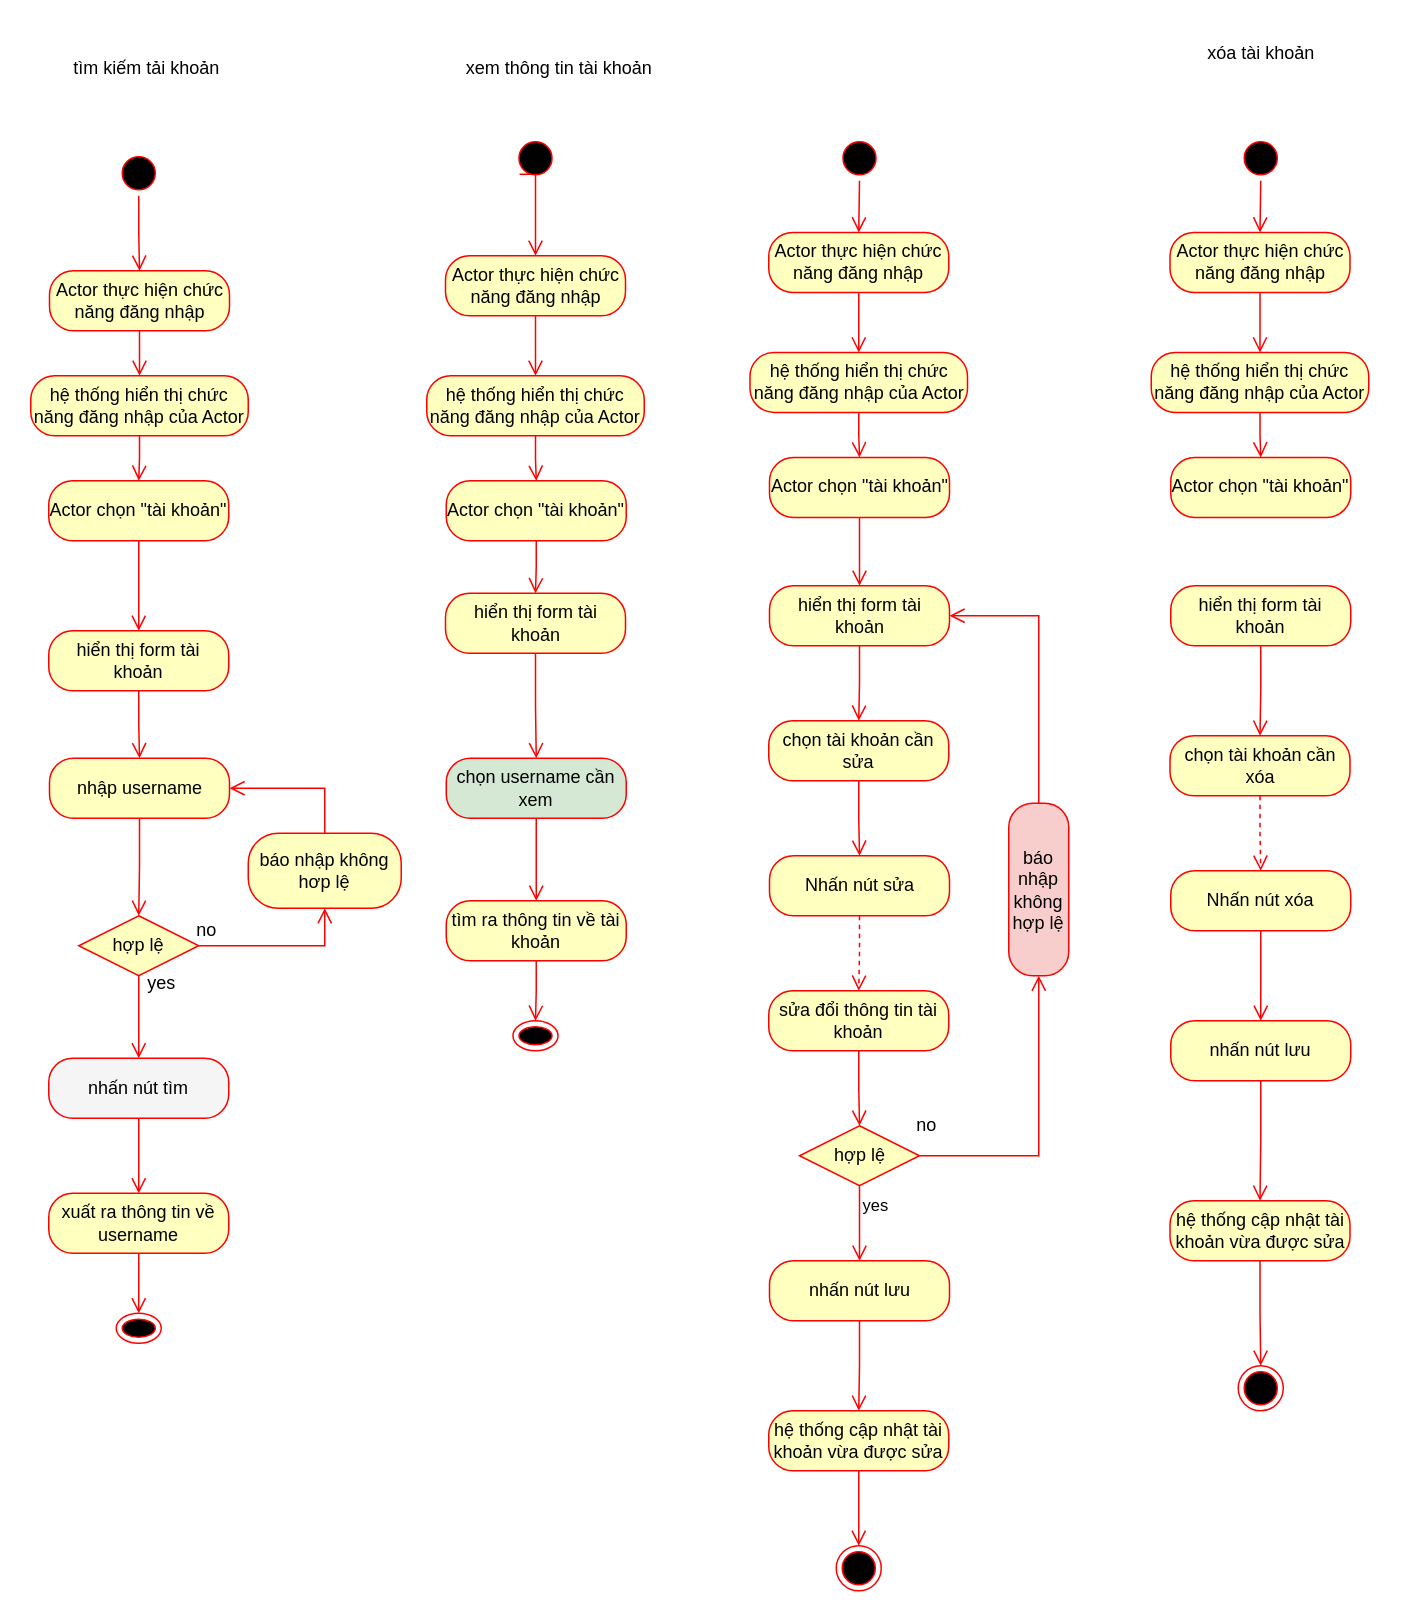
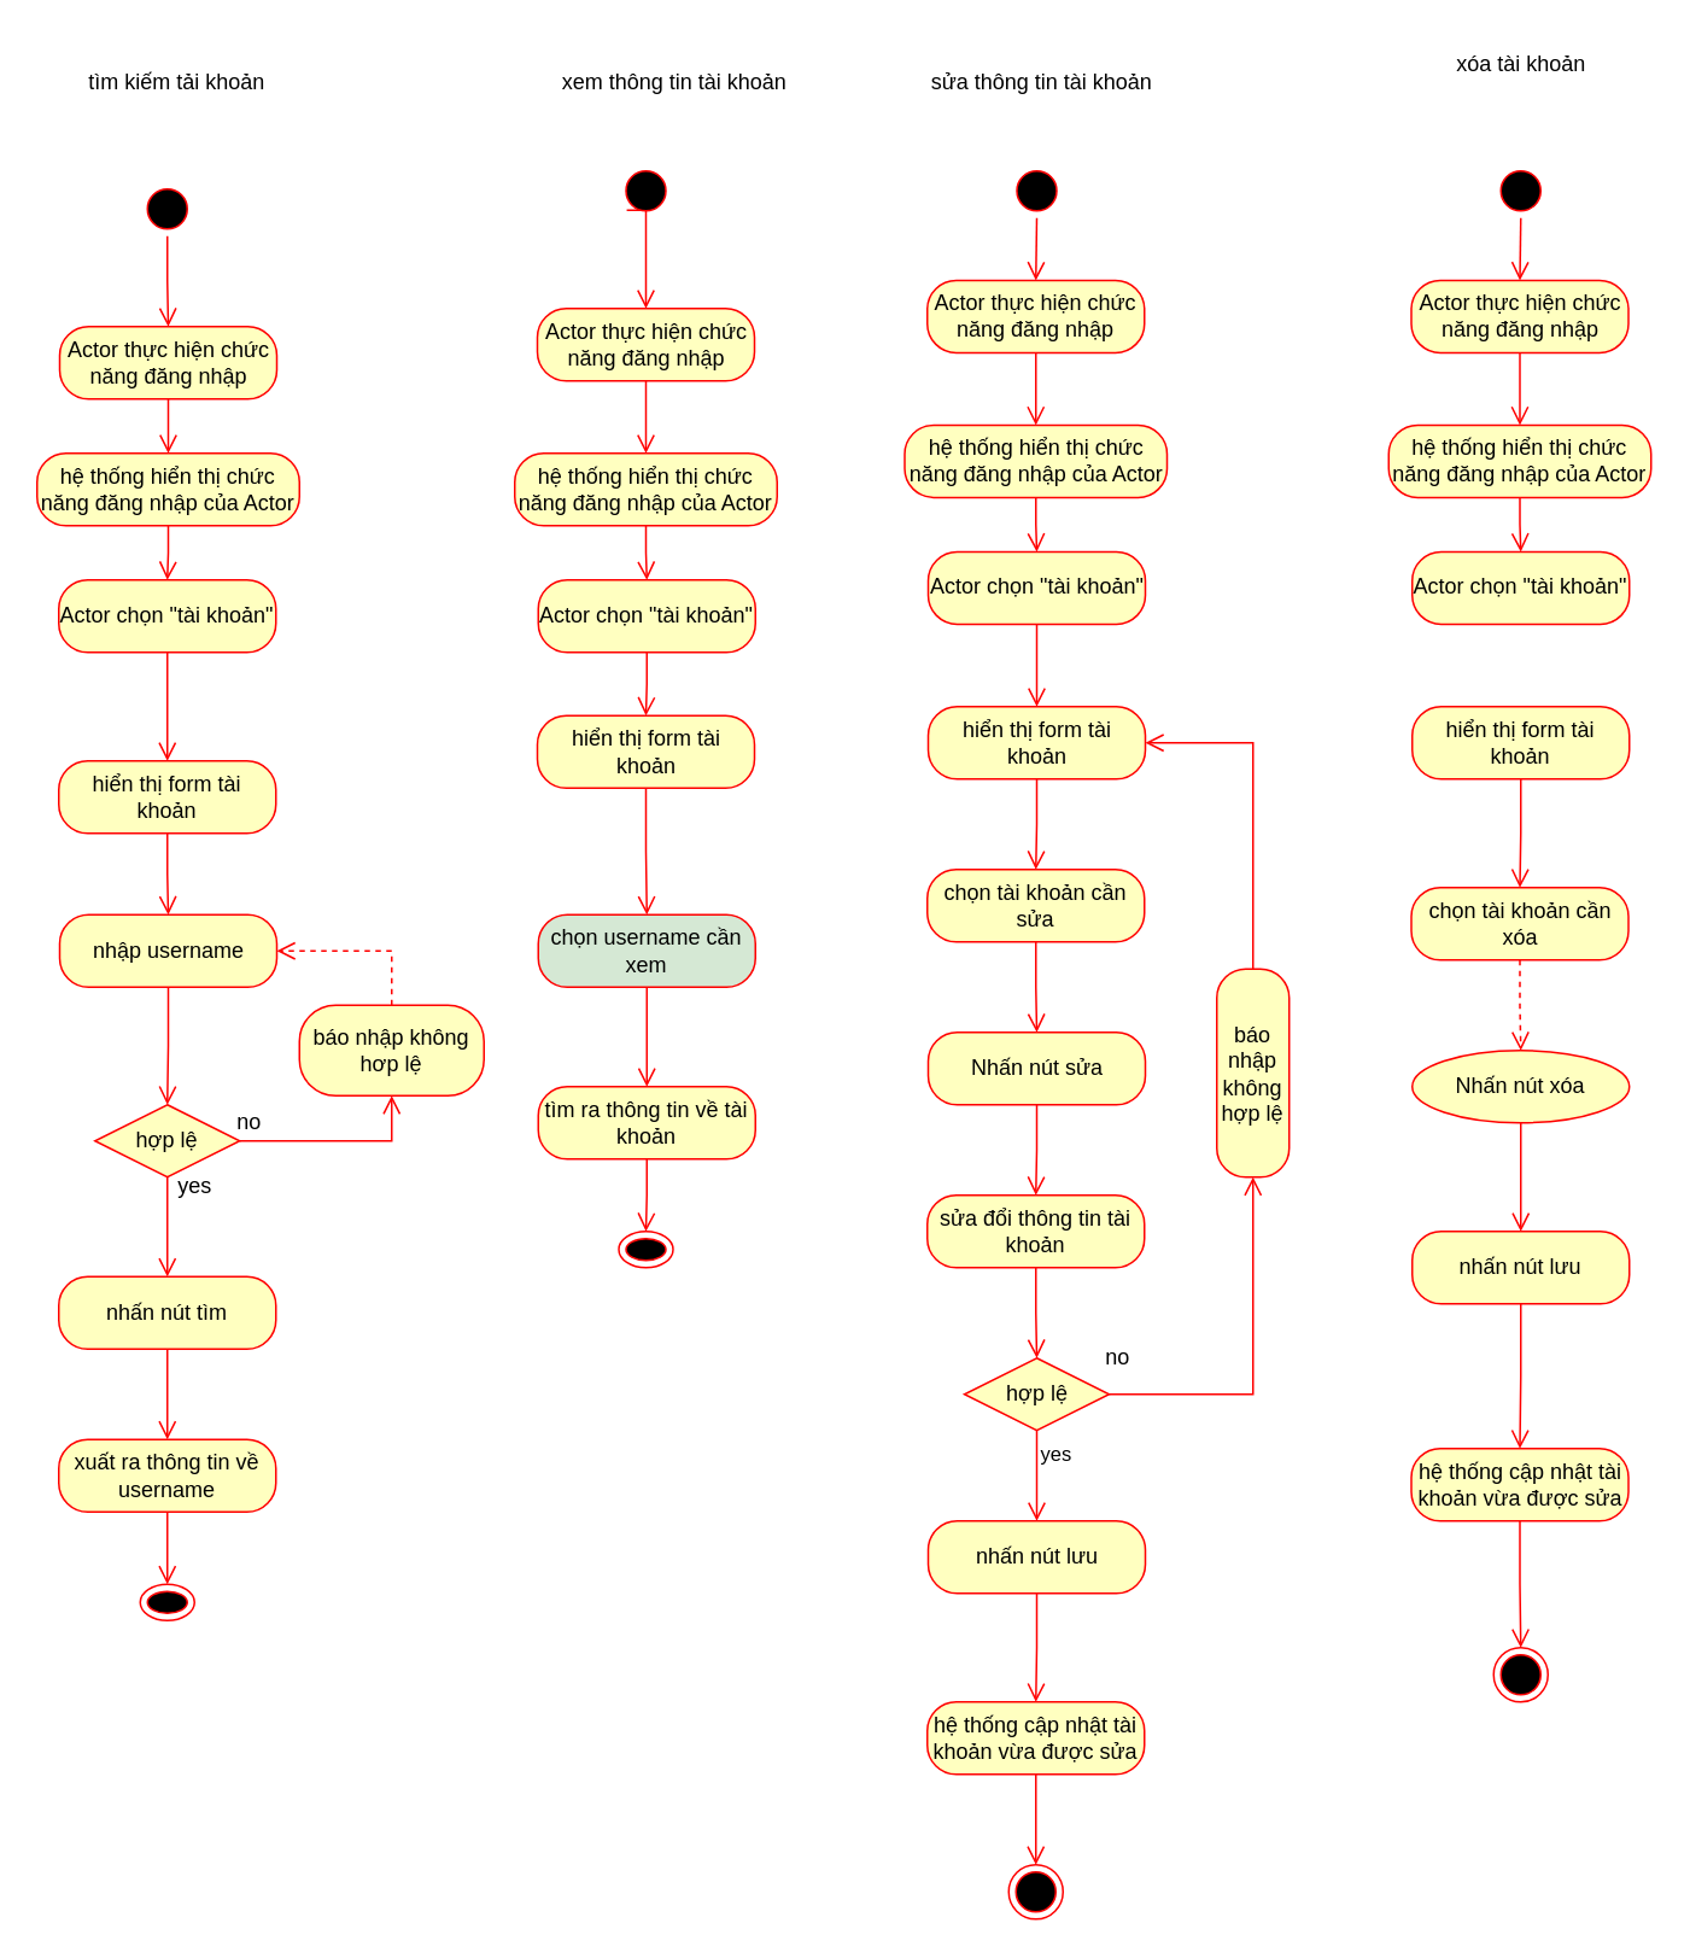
+ <mxCell id="26" value="sửa thông tin tài khoản" style="text;html=1;align=center;verticalAlign=middle;resizable=0;points=[];autosize=1;strokeColor=none;fillColor=none;" parent="1" vertex="1"><mxGeometry x="499.5" y="30" width="150" height="30" as="geometry" /></mxCell>
- <mxCell id="15" value="" style="edgeStyle=orthogonalEdgeStyle;html=1;verticalAlign=bottom;endArrow=open;endSize=8;strokeColor=#ff0000;rounded=0;exitX=0.5;exitY=0;exitDx=0;exitDy=0;entryX=1;entryY=0.5;entryDx=0;entryDy=0;" parent="1" source="14" target="11" edge="1"><mxGeometry relative="1" as="geometry"><mxPoint x="207" y="735" as="targetPoint" /></mxGeometry></mxCell>
+ <mxCell id="15" value="" style="edgeStyle=orthogonalEdgeStyle;html=1;verticalAlign=bottom;endArrow=open;endSize=8;strokeColor=#ff0000;rounded=0;exitX=0.5;exitY=0;exitDx=0;exitDy=0;entryX=1;entryY=0.5;entryDx=0;entryDy=0;dashed=1;" parent="1" source="14" target="11" edge="1"><mxGeometry relative="1" as="geometry"><mxPoint x="207" y="735" as="targetPoint" /></mxGeometry></mxCell>
- <mxCell id="60" value="báo nhập không hợp lệ" style="rounded=1;whiteSpace=wrap;html=1;arcSize=40;fontColor=#000000;fillColor=#f8cecc;strokeColor=#ff0000;" parent="1" vertex="1"><mxGeometry x="672" y="535" width="40" height="115" as="geometry" /></mxCell>
+ <mxCell id="60" value="báo nhập không hợp lệ" style="rounded=1;whiteSpace=wrap;html=1;arcSize=40;fontColor=#000000;fillColor=#ffffc0;strokeColor=#ff0000;" parent="1" vertex="1"><mxGeometry x="672" y="535" width="40" height="115" as="geometry" /></mxCell>
- <mxCell id="86" value="Nhấn nút xóa" style="rounded=1;whiteSpace=wrap;html=1;arcSize=40;fontColor=#000000;fillColor=#ffffc0;strokeColor=#ff0000;" parent="1" vertex="1"><mxGeometry x="780" y="580" width="120" height="40" as="geometry" /></mxCell>
+ <mxCell id="86" value="Nhấn nút xóa" style="ellipse;whiteSpace=wrap;html=1;arcSize=40;fontColor=#000000;fillColor=#ffffc0;strokeColor=#ff0000;" parent="1" vertex="1"><mxGeometry x="780" y="580" width="120" height="40" as="geometry" /></mxCell>
- <mxCell id="57" value="" style="edgeStyle=orthogonalEdgeStyle;html=1;verticalAlign=bottom;endArrow=open;endSize=8;strokeColor=#ff0000;rounded=0;entryX=0.5;entryY=0;entryDx=0;entryDy=0;dashed=1;" parent="1" source="56" target="64" edge="1"><mxGeometry relative="1" as="geometry"><mxPoint x="582" y="715" as="targetPoint" /></mxGeometry></mxCell>
+ <mxCell id="57" value="" style="edgeStyle=orthogonalEdgeStyle;html=1;verticalAlign=bottom;endArrow=open;endSize=8;strokeColor=#ff0000;rounded=0;entryX=0.5;entryY=0;entryDx=0;entryDy=0;" parent="1" source="56" target="64" edge="1"><mxGeometry relative="1" as="geometry"><mxPoint x="582" y="715" as="targetPoint" /></mxGeometry></mxCell>
- <mxCell id="51" value="nhấn nút tìm" style="rounded=1;whiteSpace=wrap;html=1;arcSize=40;fontColor=#000000;fillColor=#f5f5f5;strokeColor=#ff0000;" parent="1" vertex="1"><mxGeometry x="32" y="705" width="120" height="40" as="geometry" /></mxCell>
+ <mxCell id="51" value="nhấn nút tìm" style="rounded=1;whiteSpace=wrap;html=1;arcSize=40;fontColor=#000000;fillColor=#ffffc0;strokeColor=#ff0000;" parent="1" vertex="1"><mxGeometry x="32" y="705" width="120" height="40" as="geometry" /></mxCell>
